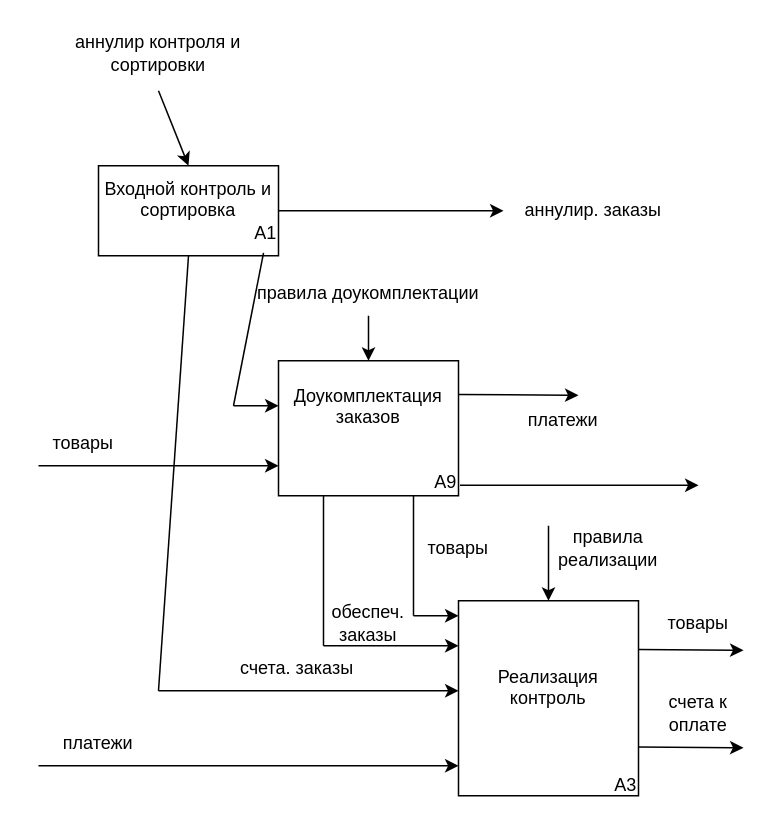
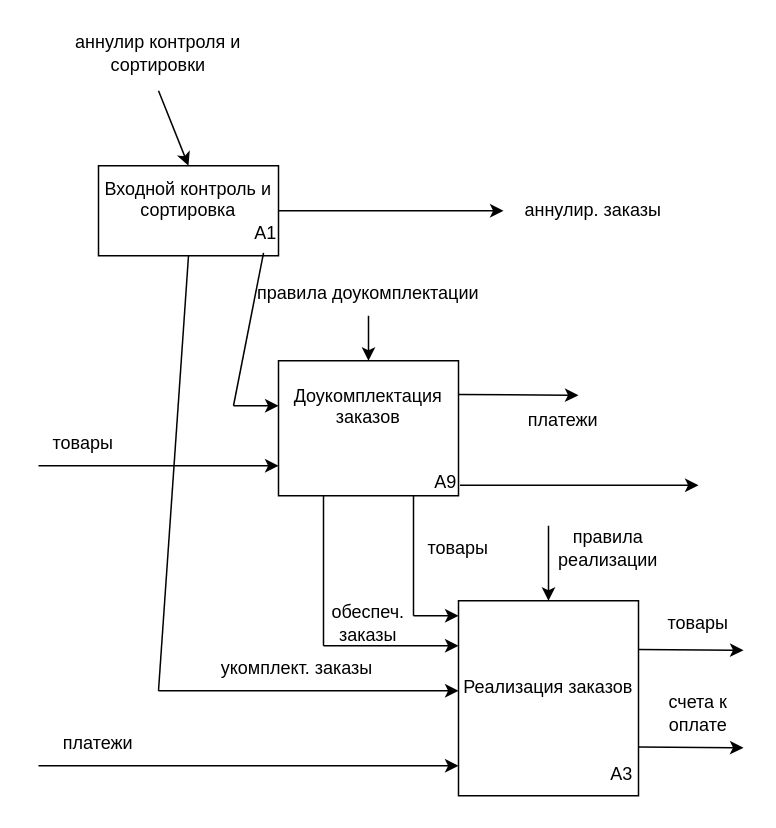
- <mxCell id="26" value="счета. заказы" style="text;html=1;strokeColor=none;fillColor=none;align=center;verticalAlign=middle;whiteSpace=wrap;rounded=0;" vertex="1" parent="1"><mxGeometry x="145" y="430" width="105" height="30" as="geometry" /></mxCell>
+ <mxCell id="26" value="укомплект. заказы" style="text;html=1;strokeColor=none;fillColor=none;align=center;verticalAlign=middle;whiteSpace=wrap;rounded=0;" vertex="1" parent="1"><mxGeometry x="145" y="430" width="105" height="30" as="geometry" /></mxCell>
- <mxCell id="17" value="&lt;br&gt;&lt;br&gt;&lt;br&gt;Реализация контроль&lt;br&gt;&lt;br&gt;&lt;br&gt;&lt;div style=&quot;text-align: right;&quot;&gt;&lt;br&gt;&lt;/div&gt;&lt;div style=&quot;text-align: right;&quot;&gt;A3&lt;/div&gt;" style="rounded=0;whiteSpace=wrap;html=1;" vertex="1" parent="1"><mxGeometry x="305" y="400" width="120" height="130" as="geometry" /></mxCell>
+ <mxCell id="17" value="&lt;br&gt;&lt;br&gt;&lt;br&gt;Реализация заказов&lt;br&gt;&lt;br&gt;&lt;br&gt;&lt;div style=&quot;text-align: right;&quot;&gt;&lt;br&gt;&lt;/div&gt;&lt;div style=&quot;text-align: right;&quot;&gt;A3&lt;/div&gt;" style="rounded=0;whiteSpace=wrap;html=1;" vertex="1" parent="1"><mxGeometry x="305" y="400" width="120" height="130" as="geometry" /></mxCell>
